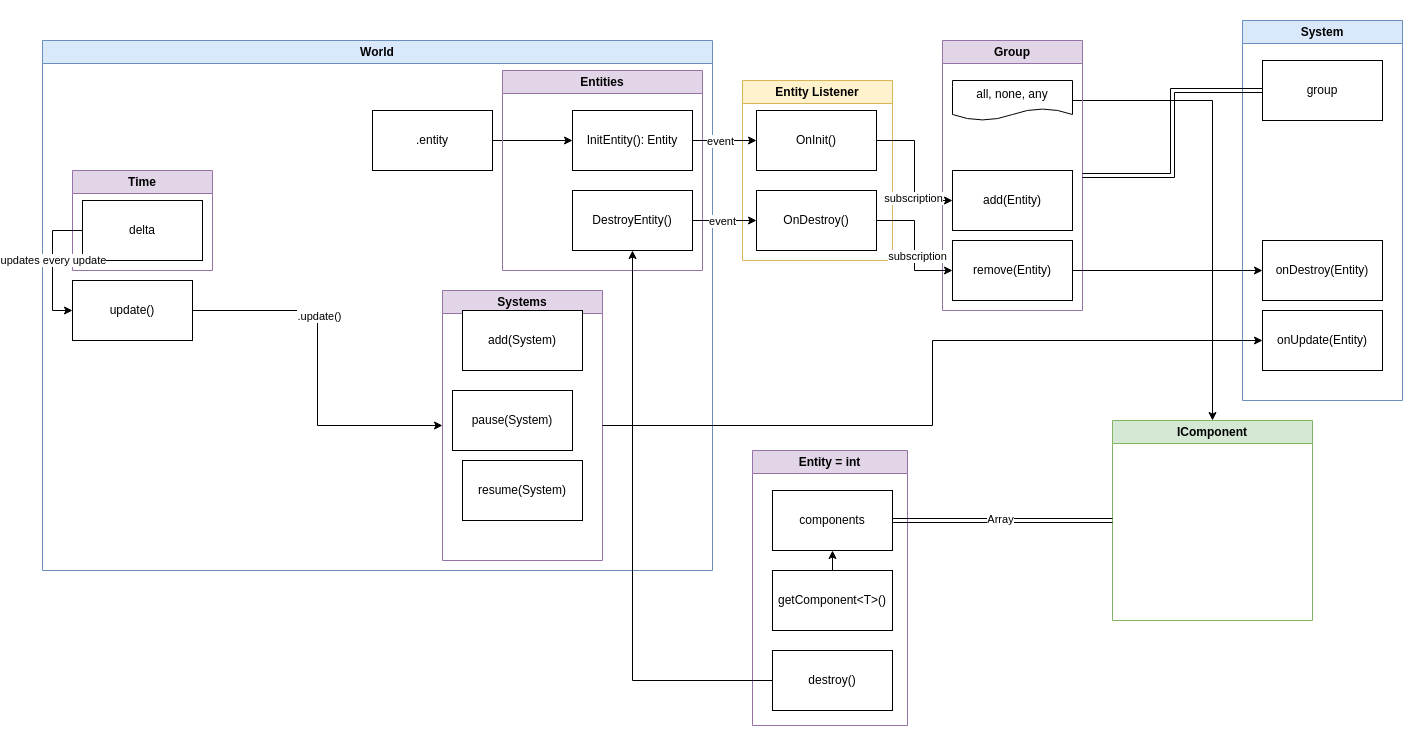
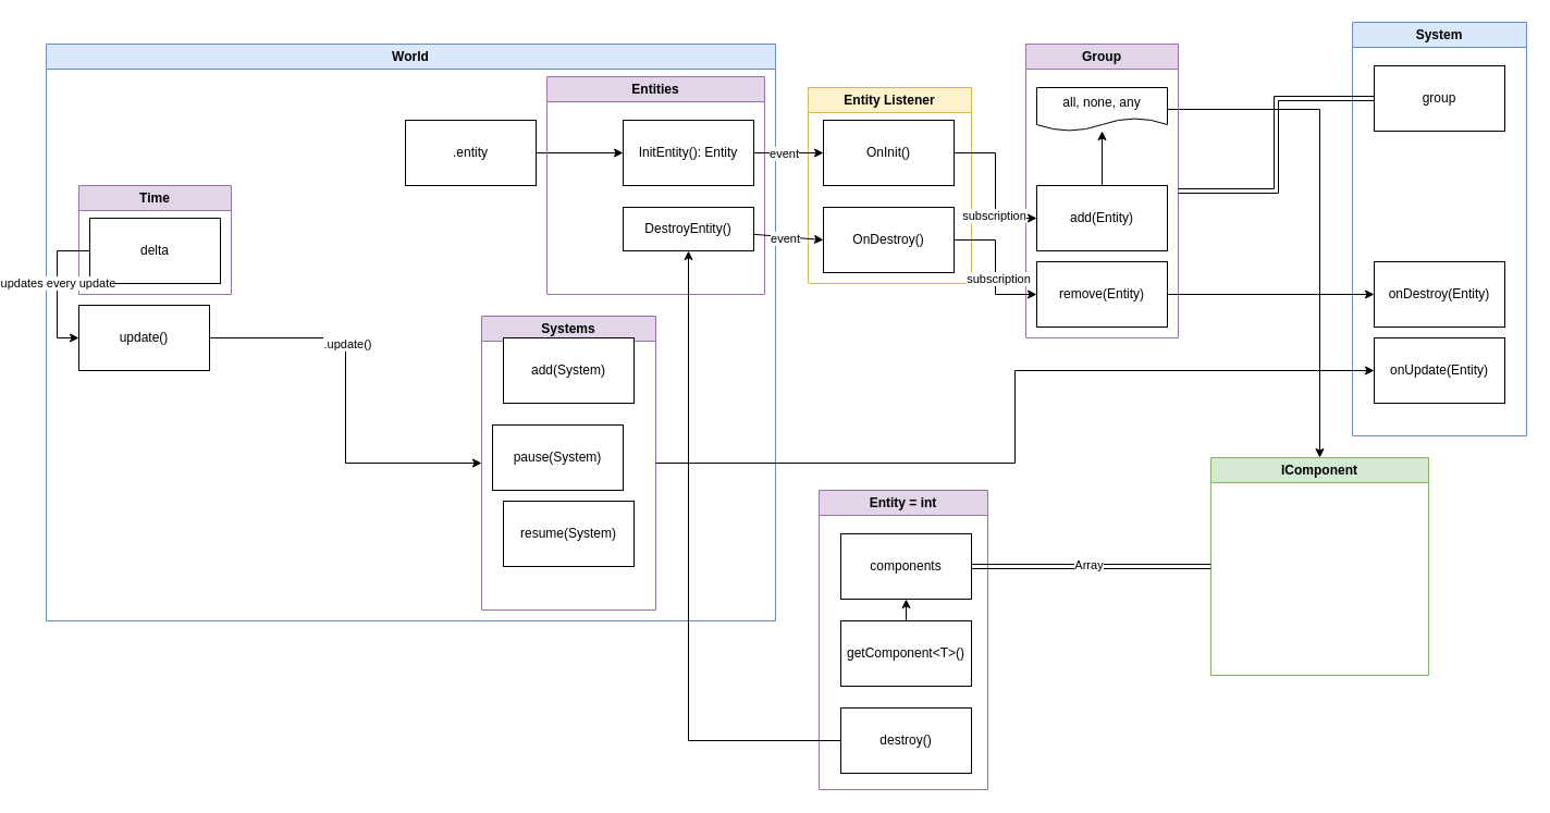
+ <mxCell id="41" style="edgeStyle=none;rounded=0;orthogonalLoop=1;jettySize=auto;html=1;elbow=vertical;" parent="39" source="42" target="40" edge="1"><mxGeometry relative="1" as="geometry" /></mxCell>
- <mxCell id="9" value="DestroyEntity()" style="whiteSpace=wrap;html=1;" parent="8" vertex="1"><mxGeometry x="70" y="120" width="120" height="60" as="geometry" /></mxCell>
+ <mxCell id="9" value="DestroyEntity()" style="whiteSpace=wrap;html=1;" parent="8" vertex="1"><mxGeometry x="70" y="120" width="120" height="40" as="geometry" /></mxCell>
